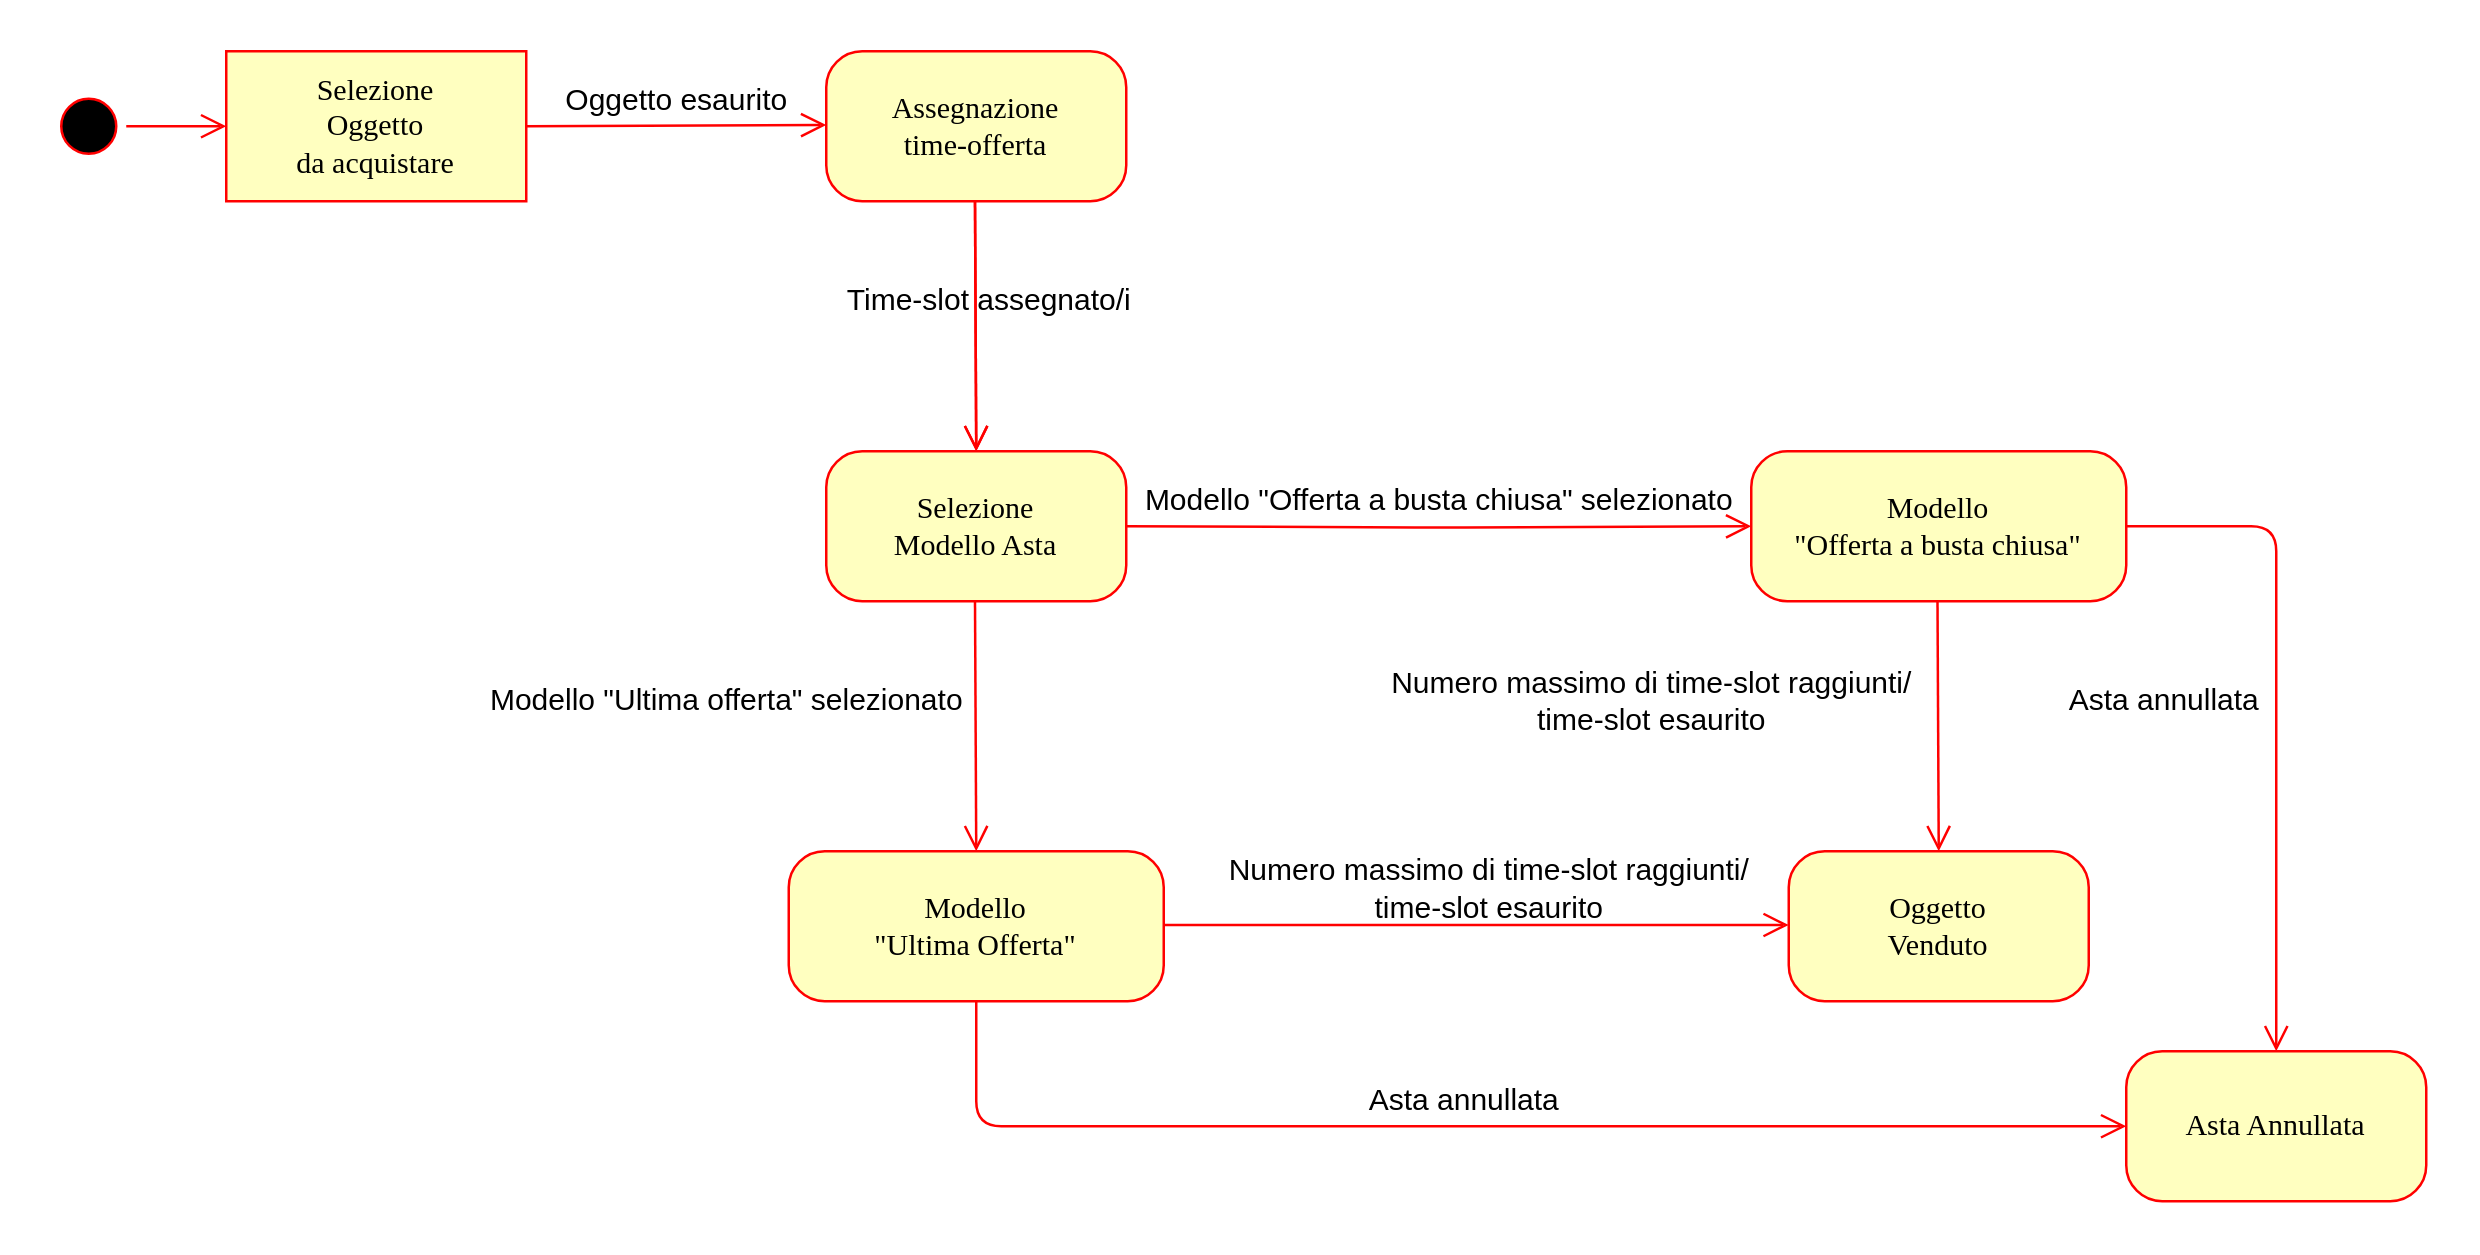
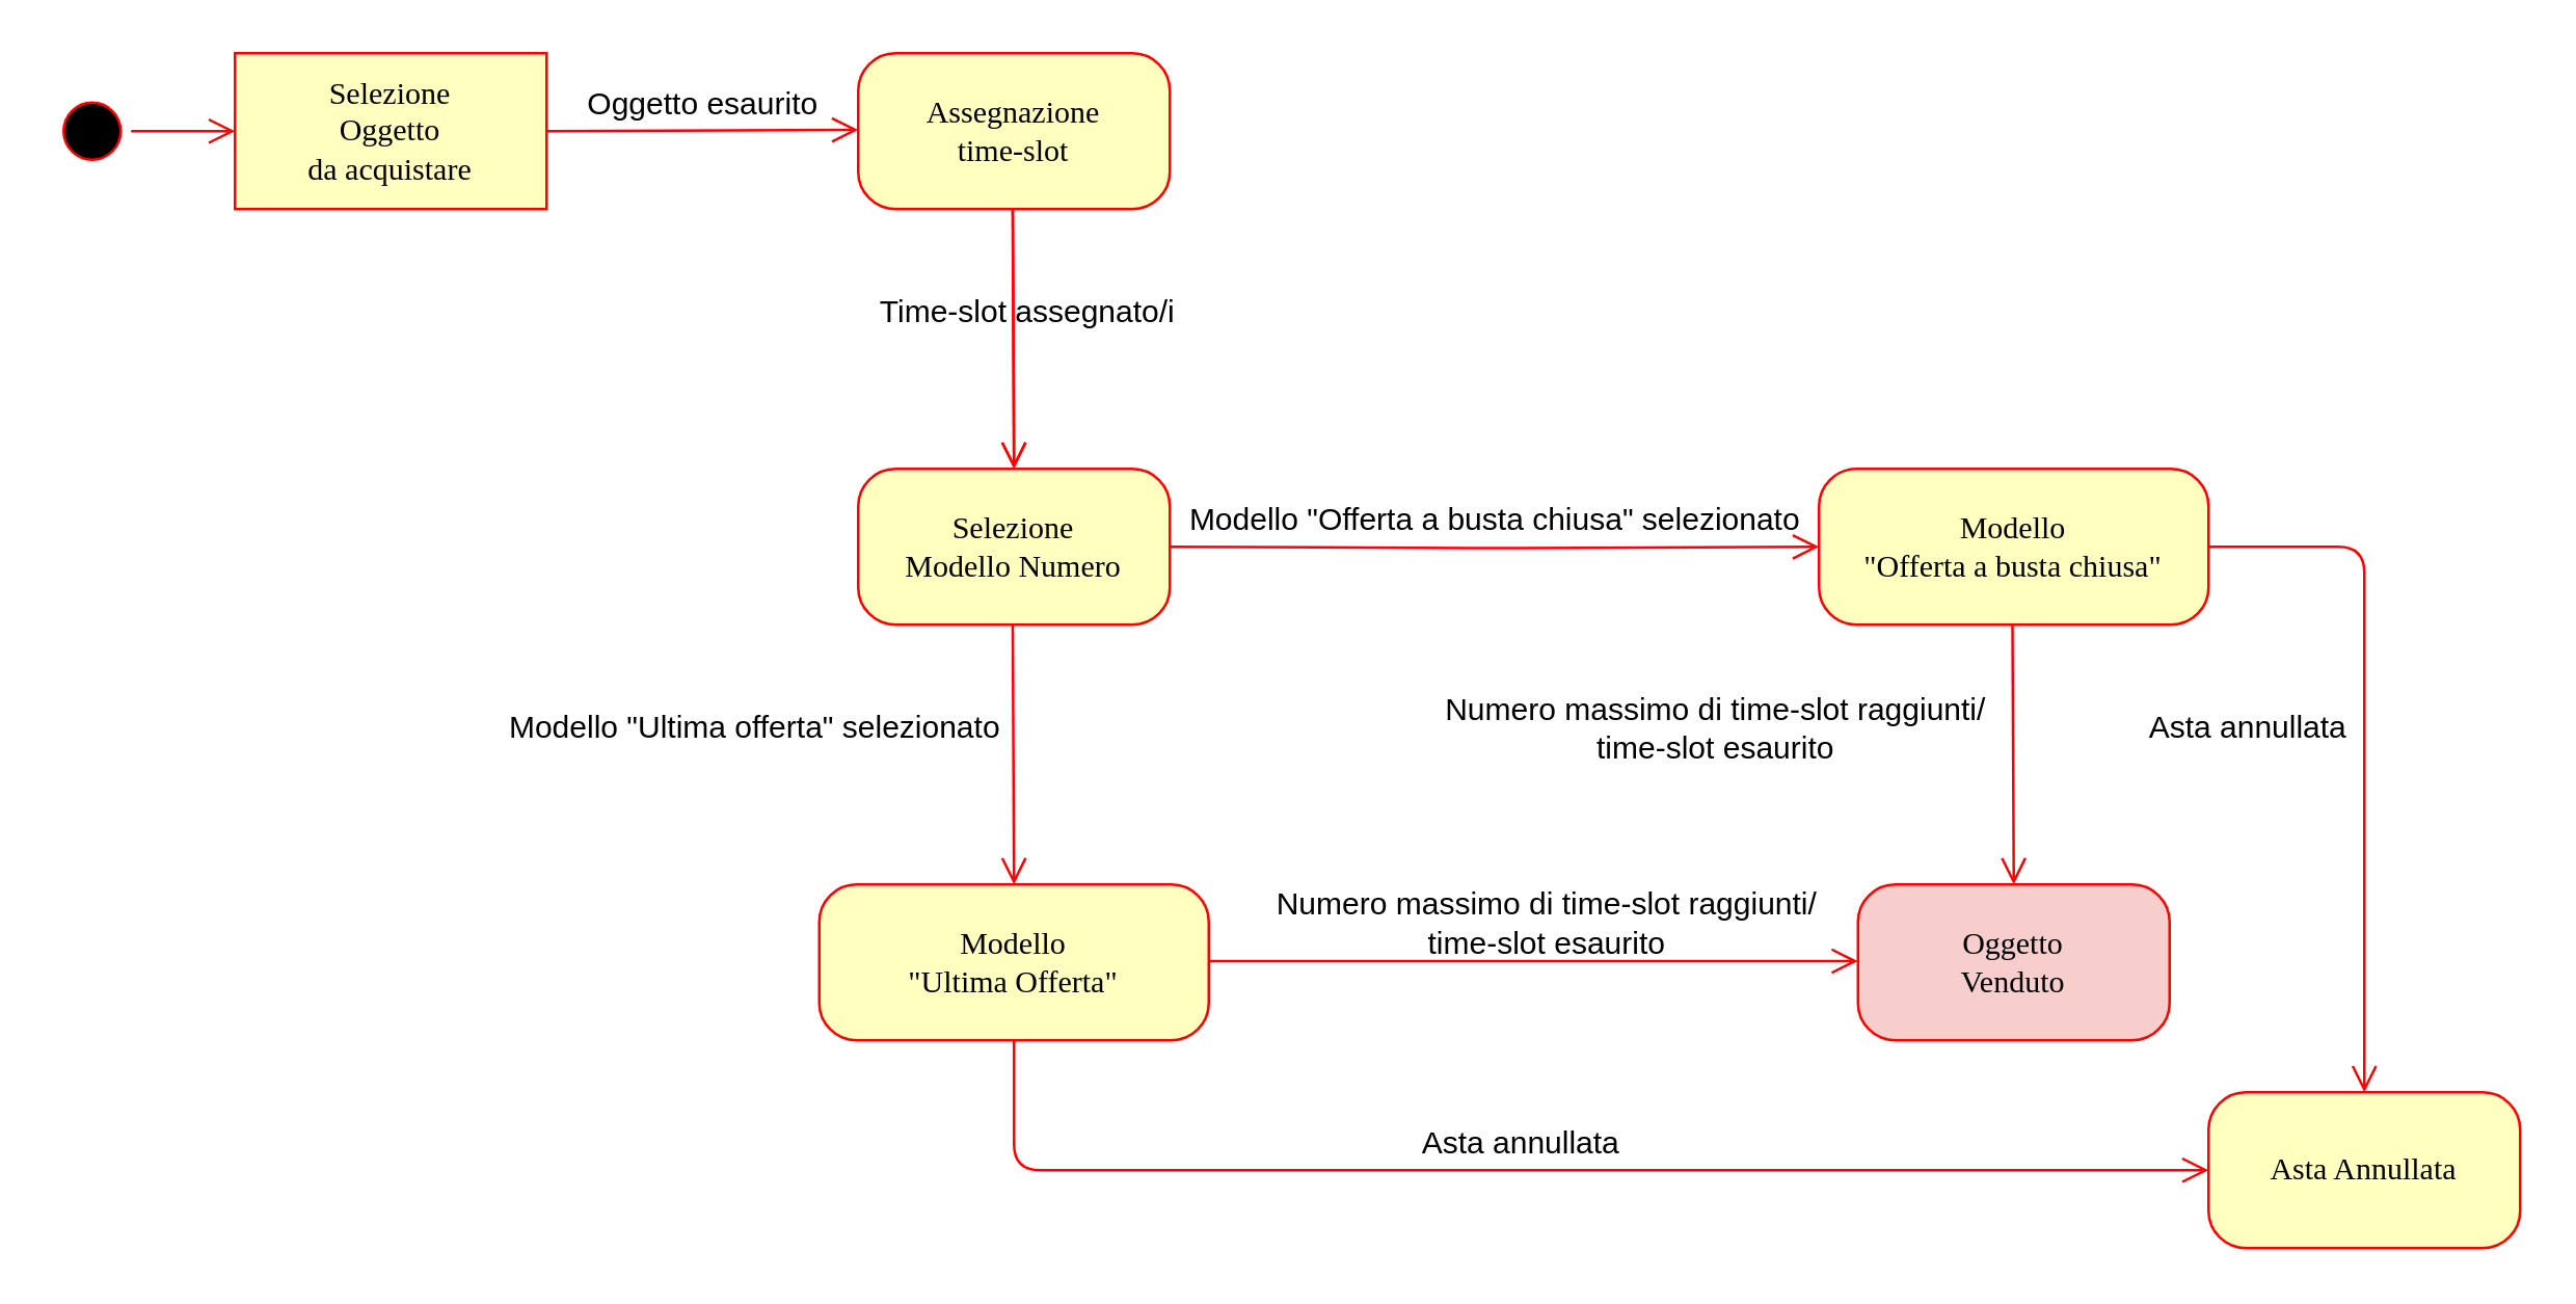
- <mxCell id="3" value="Assegnazione&lt;br&gt;time-offerta" style="rounded=1;whiteSpace=wrap;html=1;arcSize=24;fillColor=#ffffc0;strokeColor=#ff0000;shadow=0;comic=0;labelBackgroundColor=none;fontFamily=Verdana;fontSize=12;fontColor=#000000;align=center;" parent="1" vertex="1"><mxGeometry x="330" y="20" width="120" height="60" as="geometry" /></mxCell>
+ <mxCell id="3" value="Assegnazione&lt;br&gt;time-slot" style="rounded=1;whiteSpace=wrap;html=1;arcSize=24;fillColor=#ffffc0;strokeColor=#ff0000;shadow=0;comic=0;labelBackgroundColor=none;fontFamily=Verdana;fontSize=12;fontColor=#000000;align=center;" parent="1" vertex="1"><mxGeometry x="330" y="20" width="120" height="60" as="geometry" /></mxCell>
- <mxCell id="6" value="Selezione&lt;br&gt;Modello Asta" style="rounded=1;whiteSpace=wrap;html=1;arcSize=24;fillColor=#ffffc0;strokeColor=#ff0000;shadow=0;comic=0;labelBackgroundColor=none;fontFamily=Verdana;fontSize=12;fontColor=#000000;align=center;" parent="1" vertex="1"><mxGeometry x="330" y="180" width="120" height="60" as="geometry" /></mxCell>
+ <mxCell id="6" value="Selezione&lt;br&gt;Modello Numero" style="rounded=1;whiteSpace=wrap;html=1;arcSize=24;fillColor=#ffffc0;strokeColor=#ff0000;shadow=0;comic=0;labelBackgroundColor=none;fontFamily=Verdana;fontSize=12;fontColor=#000000;align=center;" parent="1" vertex="1"><mxGeometry x="330" y="180" width="120" height="60" as="geometry" /></mxCell>
- <mxCell id="13" value="Oggetto&lt;br&gt;Venduto" style="rounded=1;whiteSpace=wrap;html=1;arcSize=24;fillColor=#ffffc0;strokeColor=#ff0000;shadow=0;comic=0;labelBackgroundColor=none;fontFamily=Verdana;fontSize=12;fontColor=#000000;align=center;" parent="1" vertex="1"><mxGeometry x="715" y="340" width="120" height="60" as="geometry" /></mxCell>
+ <mxCell id="13" value="Oggetto&lt;br&gt;Venduto" style="rounded=1;whiteSpace=wrap;html=1;arcSize=24;fillColor=#f8cecc;strokeColor=#ff0000;shadow=0;comic=0;labelBackgroundColor=none;fontFamily=Verdana;fontSize=12;fontColor=#000000;align=center;" parent="1" vertex="1"><mxGeometry x="715" y="340" width="120" height="60" as="geometry" /></mxCell>
